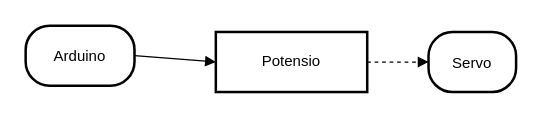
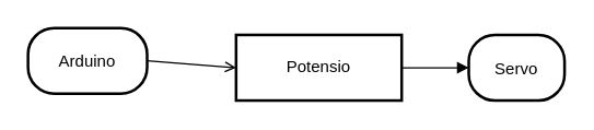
- <mxCell id="5" value="" style="curved=1;startArrow=none;endArrow=block;exitX=1;exitY=0.5;entryX=0;entryY=0.5;" edge="1" parent="1" source="2" target="3"><mxGeometry relative="1" as="geometry"><Array as="points" /></mxGeometry></mxCell>
+ <mxCell id="5" value="" style="curved=1;startArrow=none;endArrow=open;exitX=1;exitY=0.5;entryX=0;entryY=0.5;" edge="1" parent="1" source="2" target="3"><mxGeometry relative="1" as="geometry"><Array as="points" /></mxGeometry></mxCell>
- <mxCell id="6" value="" style="curved=1;startArrow=none;endArrow=block;exitX=1;exitY=0.5;entryX=0.01;entryY=0.5;dashed=1;" edge="1" parent="1" source="3" target="4"><mxGeometry relative="1" as="geometry"><Array as="points" /></mxGeometry></mxCell>
+ <mxCell id="6" value="" style="curved=1;startArrow=none;endArrow=block;exitX=1;exitY=0.5;entryX=0.01;entryY=0.5;" edge="1" parent="1" source="3" target="4"><mxGeometry relative="1" as="geometry"><Array as="points" /></mxGeometry></mxCell>
